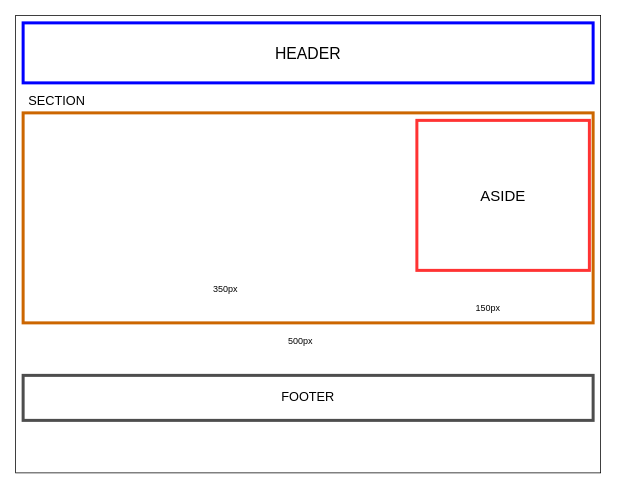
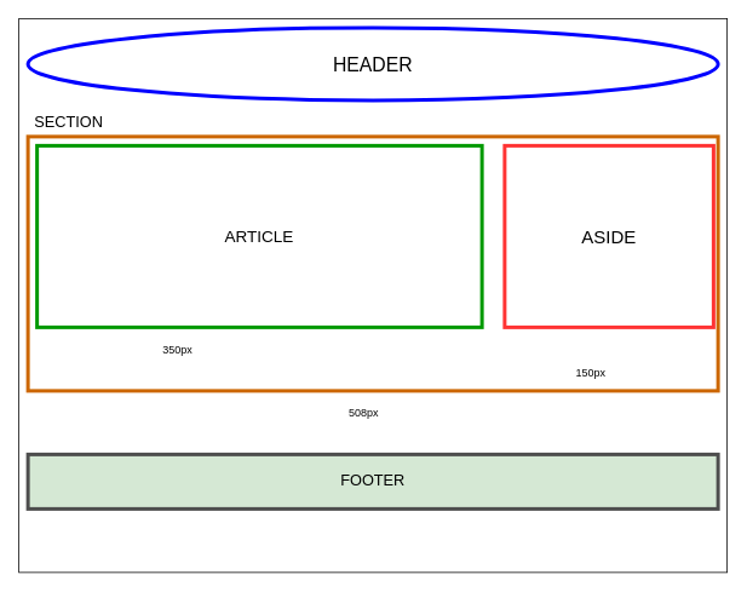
- <mxCell id="3" value="&lt;font style=&quot;font-size: 21px;&quot;&gt;HEADER&lt;/font&gt;" style="rounded=0;whiteSpace=wrap;html=1;strokeWidth=4;strokeColor=#0000FF;" parent="1" vertex="1"><mxGeometry x="30" y="30" width="760" height="80" as="geometry" /></mxCell>
+ <mxCell id="3" value="&lt;font style=&quot;font-size: 21px;&quot;&gt;HEADER&lt;/font&gt;" style="ellipse;whiteSpace=wrap;html=1;strokeWidth=4;strokeColor=#0000FF;" parent="1" vertex="1"><mxGeometry x="30" y="30" width="760" height="80" as="geometry" /></mxCell>
+ <mxCell id="6" value="&lt;font style=&quot;font-size: 18px;&quot;&gt;ARTICLE&lt;/font&gt;" style="rounded=0;whiteSpace=wrap;html=1;strokeWidth=4;strokeColor=#009900;" parent="1" vertex="1"><mxGeometry x="40" y="160" width="490" height="200" as="geometry" /></mxCell>
- <mxCell id="9" value="350px" style="text;html=1;align=center;verticalAlign=middle;whiteSpace=wrap;rounded=0;" vertex="1" parent="1"><mxGeometry x="270" y="370" width="60" height="30" as="geometry" /></mxCell>
+ <mxCell id="9" value="350px" style="text;html=1;align=center;verticalAlign=middle;whiteSpace=wrap;rounded=0;" vertex="1" parent="1"><mxGeometry x="165" y="370" width="60" height="30" as="geometry" /></mxCell>
- <mxCell id="11" value="500px" style="text;html=1;align=center;verticalAlign=middle;whiteSpace=wrap;rounded=0;" vertex="1" parent="1"><mxGeometry x="370" y="440" width="60" height="30" as="geometry" /></mxCell>
+ <mxCell id="11" value="508px" style="text;html=1;align=center;verticalAlign=middle;whiteSpace=wrap;rounded=0;" vertex="1" parent="1"><mxGeometry x="370" y="440" width="60" height="30" as="geometry" /></mxCell>
- <mxCell id="8" value="&lt;font style=&quot;font-size: 17px;&quot;&gt;FOOTER&lt;/font&gt;" style="rounded=0;whiteSpace=wrap;html=1;strokeColor=#4D4D4D;strokeWidth=4;" parent="1" vertex="1"><mxGeometry x="30" y="500" width="760" height="60" as="geometry" /></mxCell>
+ <mxCell id="8" value="&lt;font style=&quot;font-size: 17px;&quot;&gt;FOOTER&lt;/font&gt;" style="rounded=0;whiteSpace=wrap;html=1;strokeColor=#4D4D4D;strokeWidth=4;fillColor=#d5e8d4;" parent="1" vertex="1"><mxGeometry x="30" y="500" width="760" height="60" as="geometry" /></mxCell>
